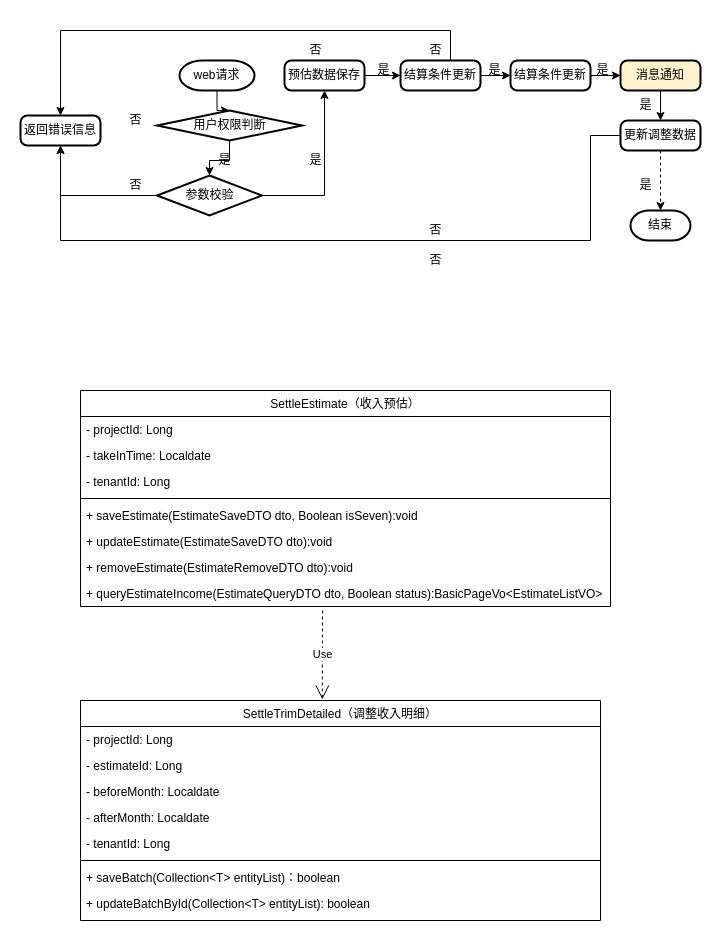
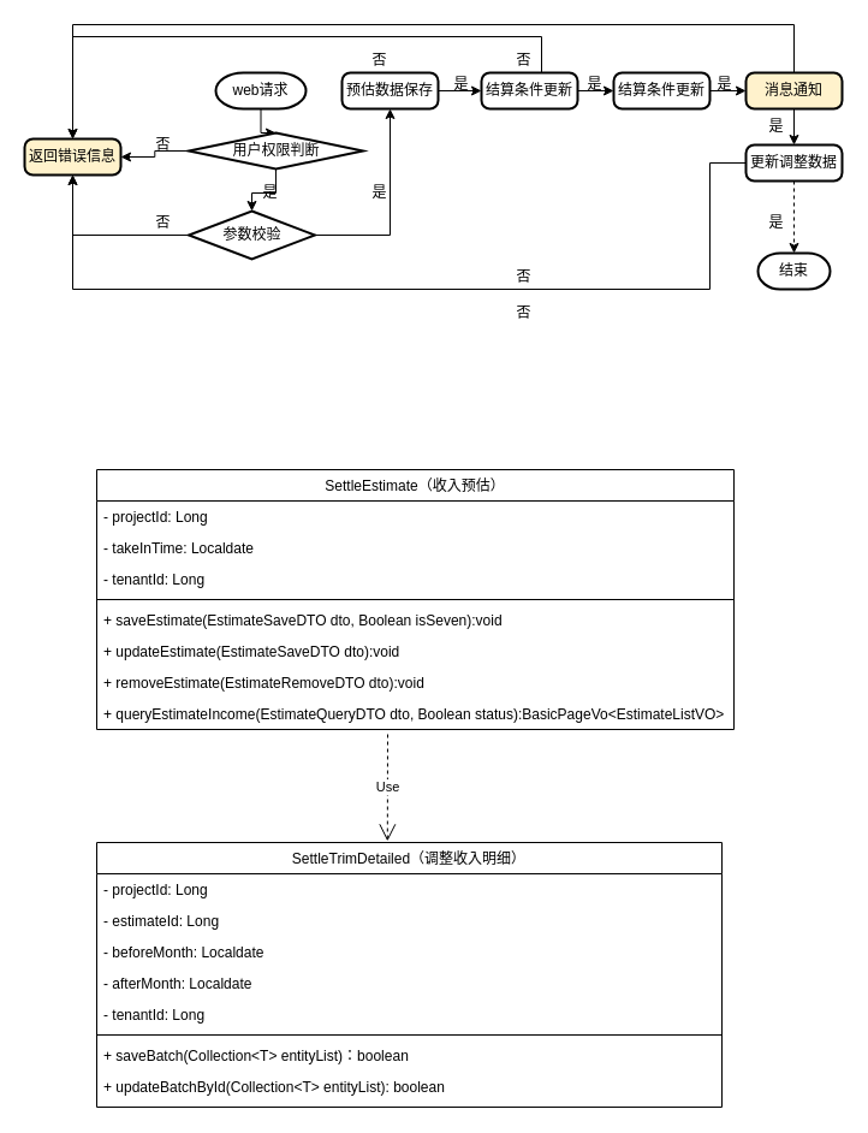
+ <mxCell id="45" style="edgeStyle=orthogonalEdgeStyle;rounded=0;orthogonalLoop=1;jettySize=auto;html=1;exitX=0.5;exitY=0;exitDx=0;exitDy=0;entryX=0.5;entryY=0;entryDx=0;entryDy=0;" edge="1" parent="1" source="47" target="21"><mxGeometry relative="1" as="geometry"><Array as="points"><mxPoint x="660" y="20" /><mxPoint x="60" y="20" /></Array></mxGeometry></mxCell>
+ <mxCell id="24" value="" style="edgeStyle=orthogonalEdgeStyle;rounded=0;orthogonalLoop=1;jettySize=auto;html=1;" edge="1" parent="1" source="26" target="21"><mxGeometry relative="1" as="geometry" /></mxCell>
- <mxCell id="21" value="返回错误信息" style="rounded=1;whiteSpace=wrap;html=1;absoluteArcSize=1;arcSize=14;strokeWidth=2;" vertex="1" parent="1"><mxGeometry x="20" y="115" width="80" height="30" as="geometry" /></mxCell>
+ <mxCell id="21" value="返回错误信息" style="rounded=1;whiteSpace=wrap;html=1;absoluteArcSize=1;arcSize=14;strokeWidth=2;fillColor=#fff2cc;" vertex="1" parent="1"><mxGeometry x="20" y="115" width="80" height="30" as="geometry" /></mxCell>
